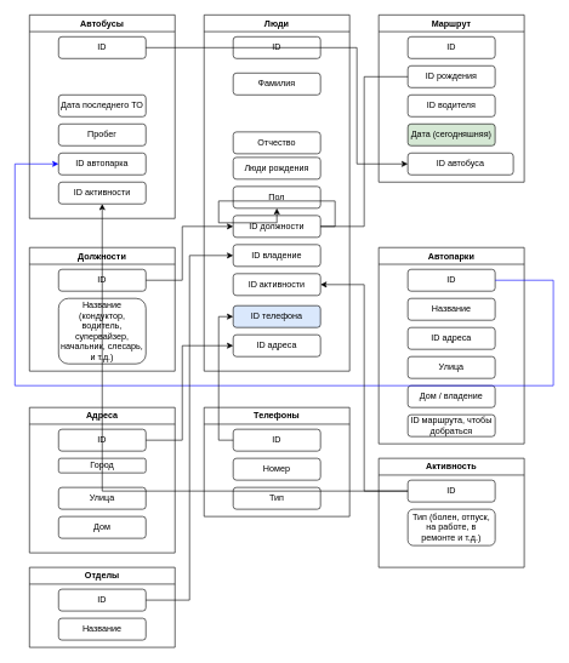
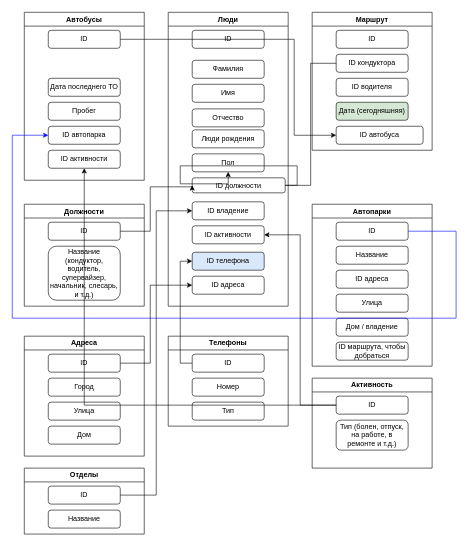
- <mxCell id="22" value="ID рождения" style="rounded=1;whiteSpace=wrap;html=1;" parent="20" vertex="1"><mxGeometry x="40" y="70" width="120" height="30" as="geometry" /></mxCell>
+ <mxCell id="22" value="ID кондуктора" style="rounded=1;whiteSpace=wrap;html=1;" parent="20" vertex="1"><mxGeometry x="40" y="70" width="120" height="30" as="geometry" /></mxCell>
+ <mxCell id="16" value="Имя" style="rounded=1;whiteSpace=wrap;html=1;" parent="8" vertex="1"><mxGeometry x="40" y="120" width="120" height="30" as="geometry" /></mxCell>
- <mxCell id="12" value="ID должности" style="rounded=1;whiteSpace=wrap;html=1;" parent="8" vertex="1"><mxGeometry x="40" y="276" width="120" height="30" as="geometry" /></mxCell>
+ <mxCell id="12" value="ID должности" style="rounded=1;whiteSpace=wrap;html=1;" parent="8" vertex="1"><mxGeometry x="40" y="276" width="155" height="25" as="geometry" /></mxCell>
- <mxCell id="42" value="Город" style="rounded=1;whiteSpace=wrap;html=1;" parent="40" vertex="1"><mxGeometry x="40" y="70" width="120" height="20" as="geometry" /></mxCell>
+ <mxCell id="42" value="Город" style="rounded=1;whiteSpace=wrap;html=1;" parent="40" vertex="1"><mxGeometry x="40" y="70" width="120" height="30" as="geometry" /></mxCell>
